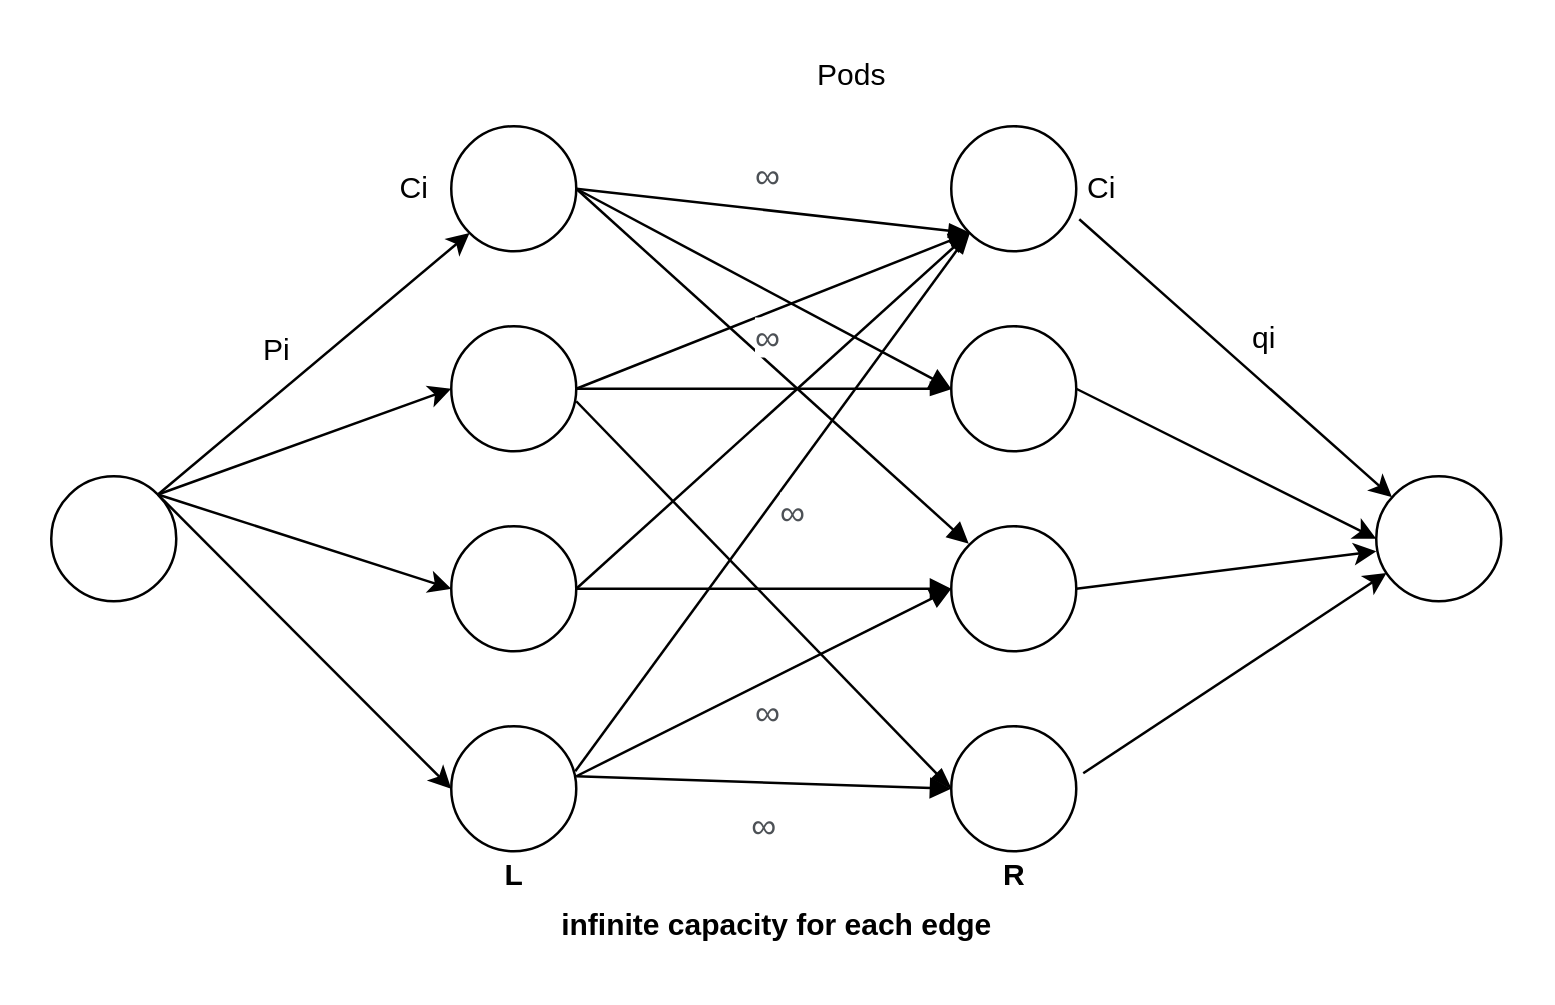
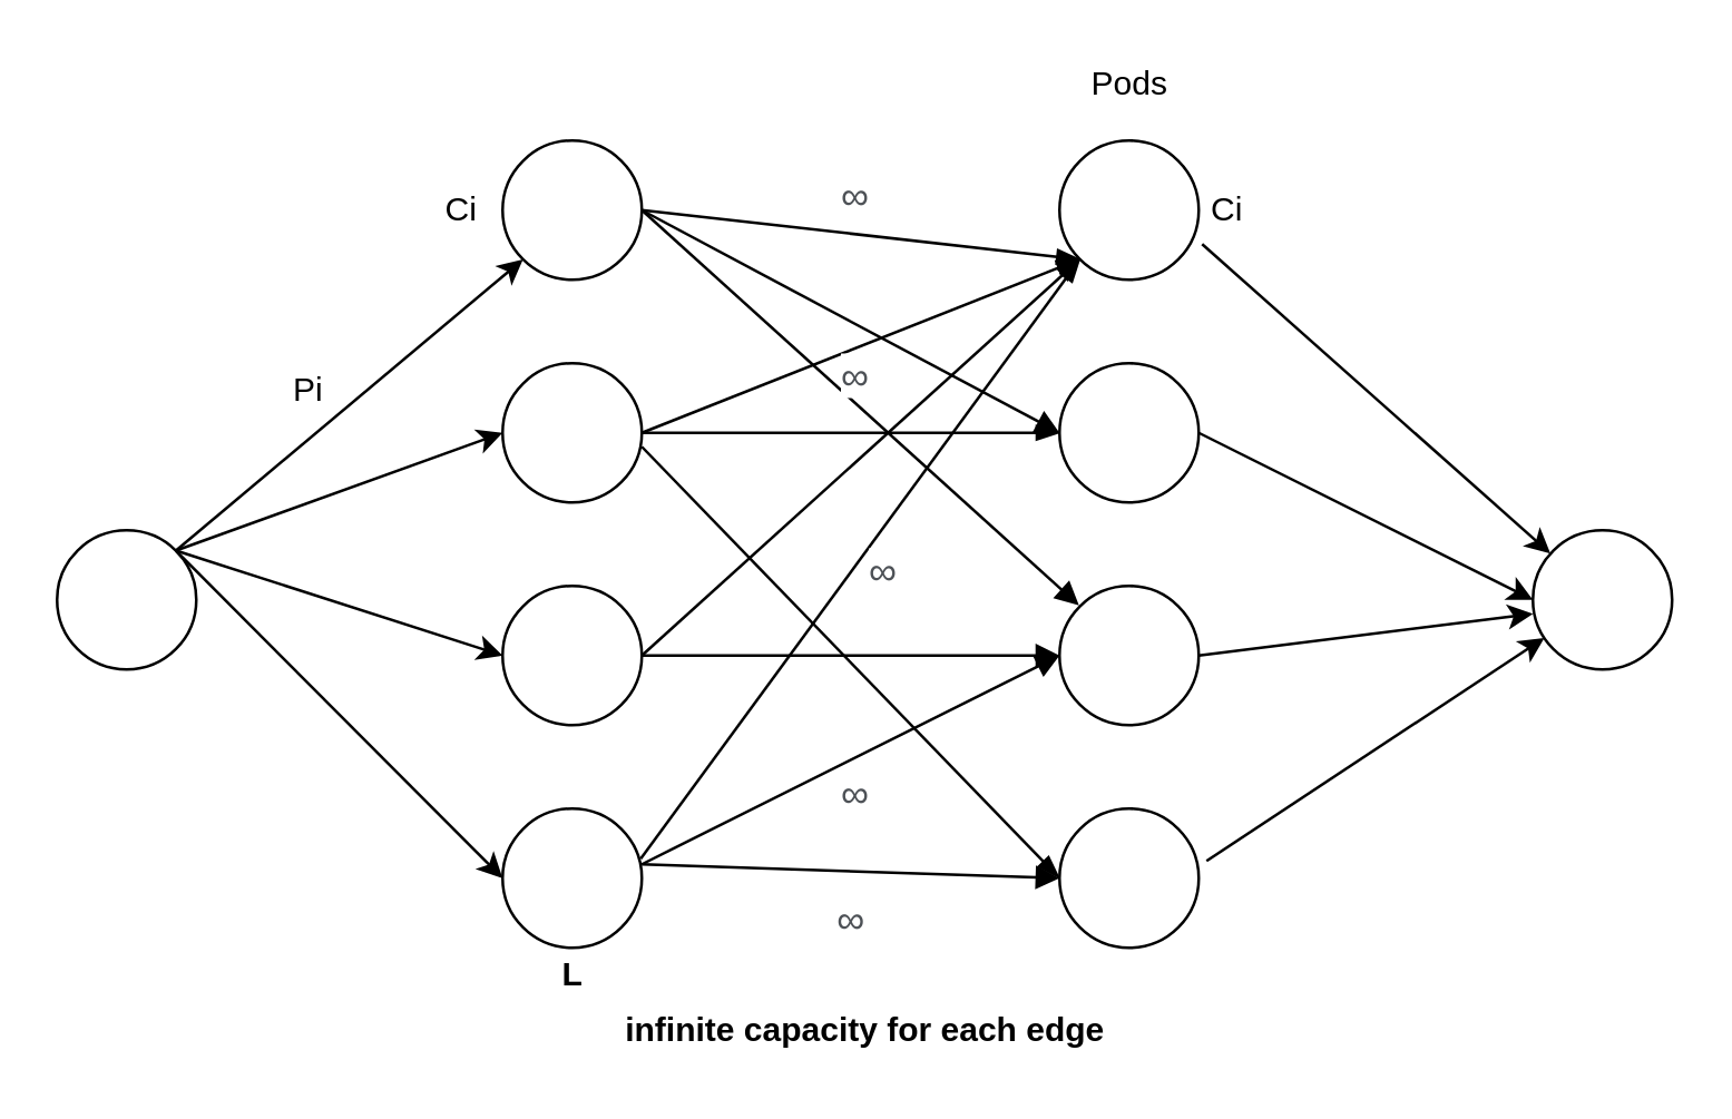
- <mxCell id="21" value="Pods" style="text;html=1;align=center;verticalAlign=middle;resizable=0;points=[];autosize=1;" vertex="1" parent="1"><mxGeometry x="320" y="20" width="40" height="20" as="geometry" /></mxCell>
+ <mxCell id="21" value="Pods" style="text;html=1;align=center;verticalAlign=middle;resizable=0;points=[];autosize=1;" vertex="1" parent="1"><mxGeometry x="385" y="20" width="40" height="20" as="geometry" /></mxCell>
- <mxCell id="43" value="qi" style="text;html=1;align=center;verticalAlign=middle;resizable=0;points=[];autosize=1;" vertex="1" parent="1"><mxGeometry x="490" y="125" width="30" height="20" as="geometry" /></mxCell>
- <mxCell id="25" value="&lt;b&gt;R&lt;/b&gt;" style="text;html=1;align=center;verticalAlign=middle;resizable=0;points=[];autosize=1;" vertex="1" parent="1"><mxGeometry x="395" y="340" width="20" height="20" as="geometry" /></mxCell>
